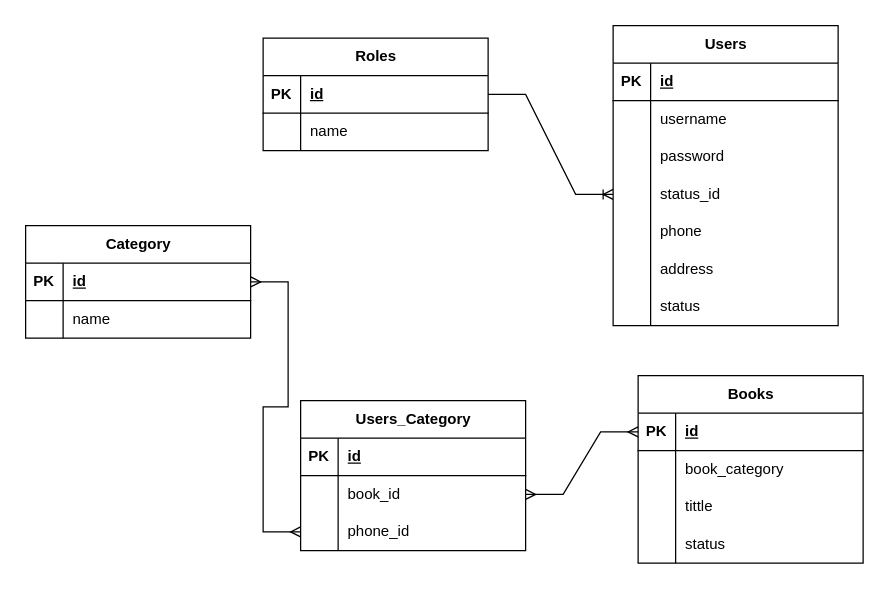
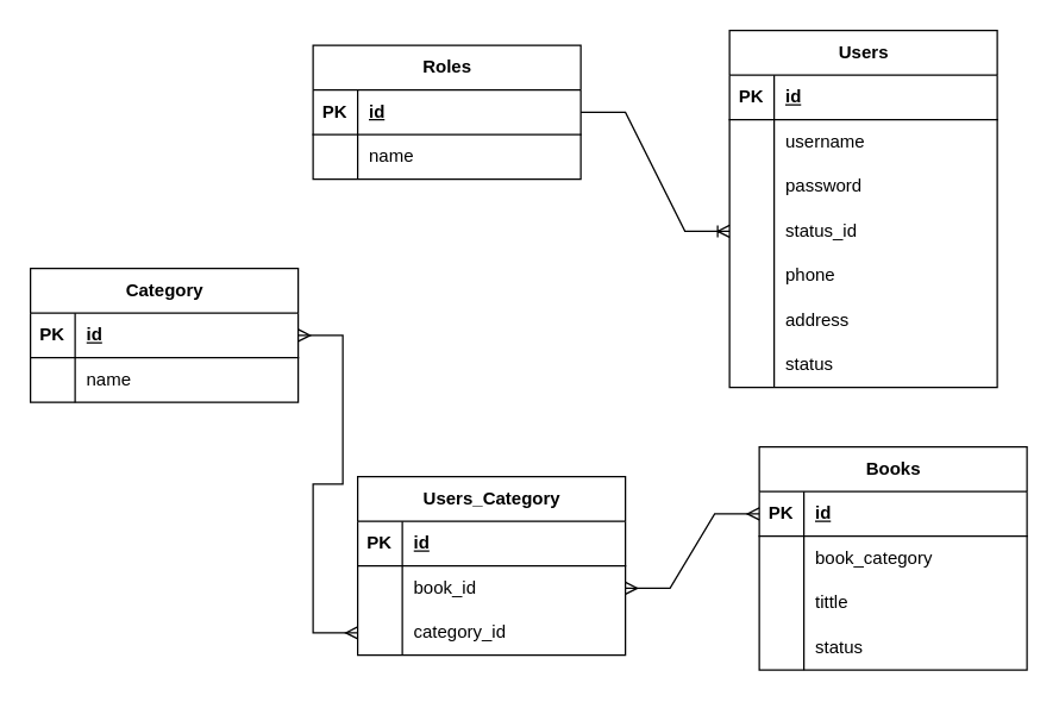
- <mxCell id="61" value="phone_id" style="shape=partialRectangle;connectable=0;fillColor=none;top=0;left=0;bottom=0;right=0;align=left;spacingLeft=6;overflow=hidden;whiteSpace=wrap;html=1;" vertex="1" parent="59"><mxGeometry x="30" width="150" height="30" as="geometry"><mxRectangle width="150" height="30" as="alternateBounds" /></mxGeometry></mxCell>
+ <mxCell id="61" value="category_id" style="shape=partialRectangle;connectable=0;fillColor=none;top=0;left=0;bottom=0;right=0;align=left;spacingLeft=6;overflow=hidden;whiteSpace=wrap;html=1;" vertex="1" parent="59"><mxGeometry x="30" width="150" height="30" as="geometry"><mxRectangle width="150" height="30" as="alternateBounds" /></mxGeometry></mxCell>
